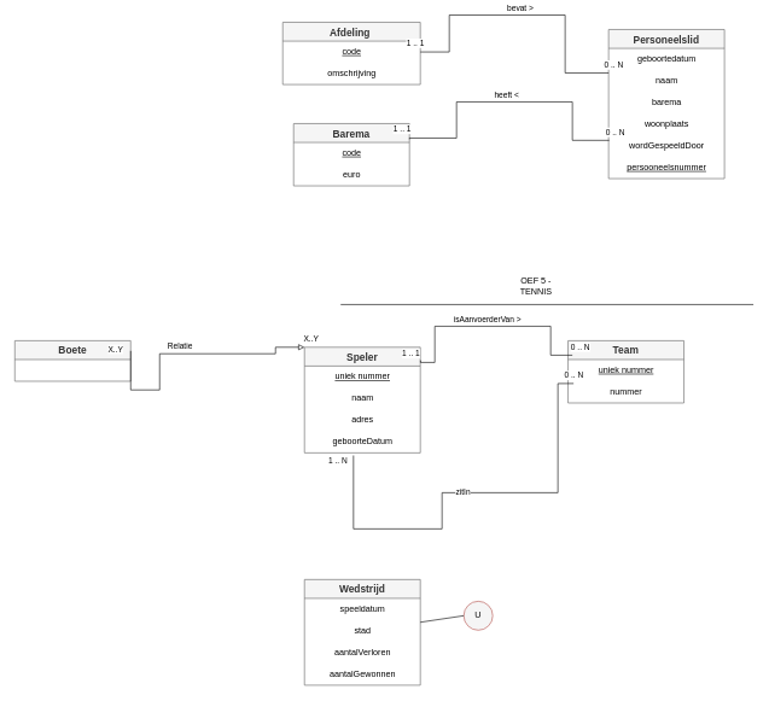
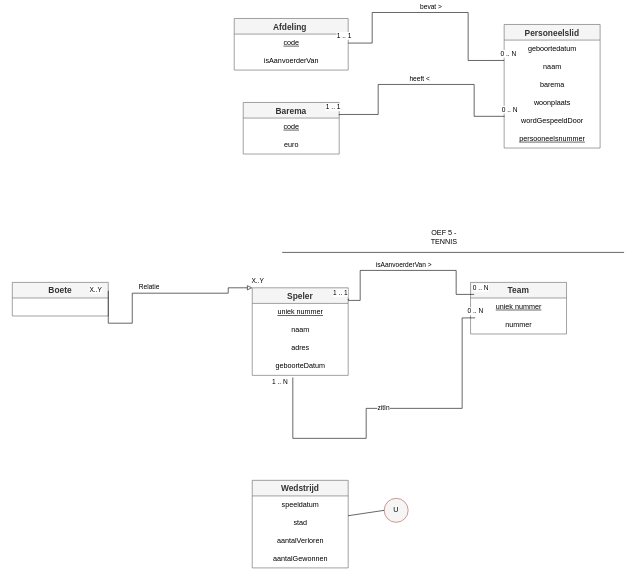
- <mxCell id="4" value="omschrijving" style="text;html=1;align=center;verticalAlign=middle;resizable=0;points=[];autosize=1;strokeColor=none;fillColor=none;" vertex="1" parent="2"><mxGeometry y="56" width="190" height="30" as="geometry" /></mxCell>
+ <mxCell id="4" value="isAanvoerderVan" style="text;html=1;align=center;verticalAlign=middle;resizable=0;points=[];autosize=1;strokeColor=none;fillColor=none;" vertex="1" parent="2"><mxGeometry y="56" width="190" height="30" as="geometry" /></mxCell>
